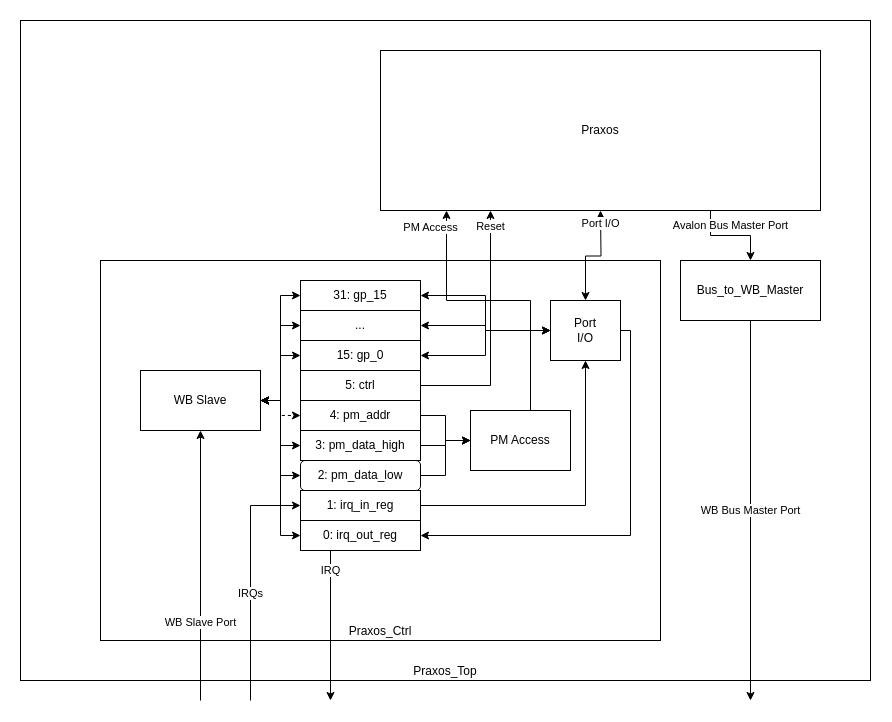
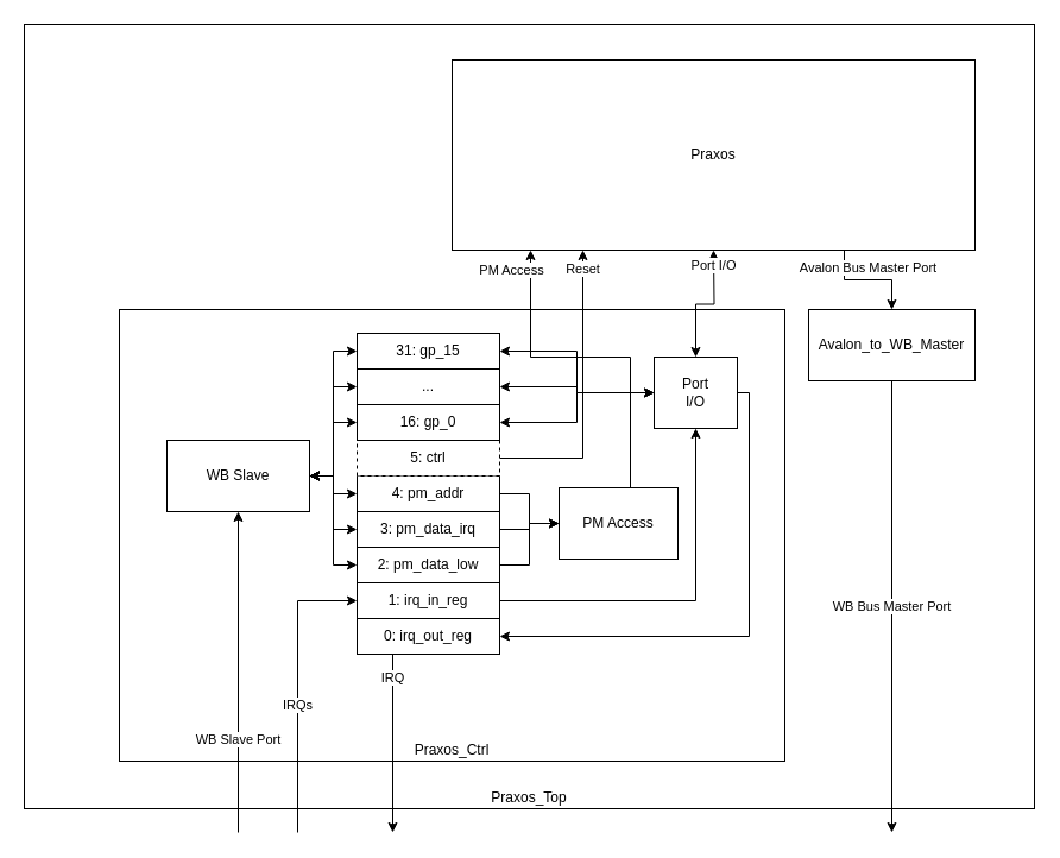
- <mxCell id="4" value="Bus_to_WB_Master" style="rounded=0;whiteSpace=wrap;html=1;" vertex="1" parent="1"><mxGeometry x="680" y="260" width="140" height="60" as="geometry" /></mxCell>
+ <mxCell id="4" value="Avalon_to_WB_Master" style="rounded=0;whiteSpace=wrap;html=1;" vertex="1" parent="1"><mxGeometry x="680" y="260" width="140" height="60" as="geometry" /></mxCell>
- <mxCell id="19" value="15: gp_0" style="rounded=0;whiteSpace=wrap;html=1;" vertex="1" parent="1"><mxGeometry y="340" width="120" height="30" as="geometry" x="300" /></mxCell>
+ <mxCell id="19" value="16: gp_0" style="rounded=0;whiteSpace=wrap;html=1;" vertex="1" parent="1"><mxGeometry y="340" width="120" height="30" as="geometry" x="300" /></mxCell>
- <mxCell id="18" value="5: ctrl" style="rounded=0;whiteSpace=wrap;html=1;" vertex="1" parent="1"><mxGeometry y="370" width="120" height="30" as="geometry" x="300" /></mxCell>
+ <mxCell id="18" value="5: ctrl" style="rounded=0;whiteSpace=wrap;html=1;dashed=1;" vertex="1" parent="1"><mxGeometry y="370" width="120" height="30" as="geometry" x="300" /></mxCell>
- <mxCell id="36" value="" style="endArrow=classic;startArrow=classic;html=1;rounded=0;entryX=0;entryY=0.5;entryDx=0;entryDy=0;edgeStyle=orthogonalEdgeStyle;dashed=1;" edge="1" parent="1" source="9" target="17"><mxGeometry width="50" height="50" relative="1" as="geometry"><mxPoint x="10" y="700" as="sourcePoint" /><mxPoint x="60" y="650" as="targetPoint" /></mxGeometry></mxCell>
+ <mxCell id="36" value="" style="endArrow=classic;startArrow=classic;html=1;rounded=0;entryX=0;entryY=0.5;entryDx=0;entryDy=0;edgeStyle=orthogonalEdgeStyle;" edge="1" parent="1" source="9" target="17"><mxGeometry width="50" height="50" relative="1" as="geometry"><mxPoint x="10" y="700" as="sourcePoint" /><mxPoint x="60" y="650" as="targetPoint" /></mxGeometry></mxCell>
- <mxCell id="16" value="3: pm_data_high" style="rounded=0;whiteSpace=wrap;html=1;" vertex="1" parent="1"><mxGeometry y="430" width="120" height="30" as="geometry" x="300" /></mxCell>
+ <mxCell id="16" value="3: pm_data_irq" style="rounded=0;whiteSpace=wrap;html=1;" vertex="1" parent="1"><mxGeometry y="430" width="120" height="30" as="geometry" x="300" /></mxCell>
- <mxCell id="15" value="2: pm_data_low" style="whiteSpace=wrap;html=1;rounded=1;" vertex="1" parent="1"><mxGeometry y="460" width="120" height="30" as="geometry" x="300" /></mxCell>
+ <mxCell id="15" value="2: pm_data_low" style="rounded=0;whiteSpace=wrap;html=1;" vertex="1" parent="1"><mxGeometry y="460" width="120" height="30" as="geometry" x="300" /></mxCell>
- <mxCell id="40" value="" style="endArrow=classic;startArrow=classic;html=1;rounded=0;entryX=0;entryY=0.5;entryDx=0;entryDy=0;exitX=1;exitY=0.5;exitDx=0;exitDy=0;edgeStyle=orthogonalEdgeStyle;" edge="1" parent="1" source="9" target="39"><mxGeometry width="50" height="50" relative="1" as="geometry"><mxPoint x="140" y="570" as="sourcePoint" /><mxPoint x="190" y="520" as="targetPoint" /></mxGeometry></mxCell>
